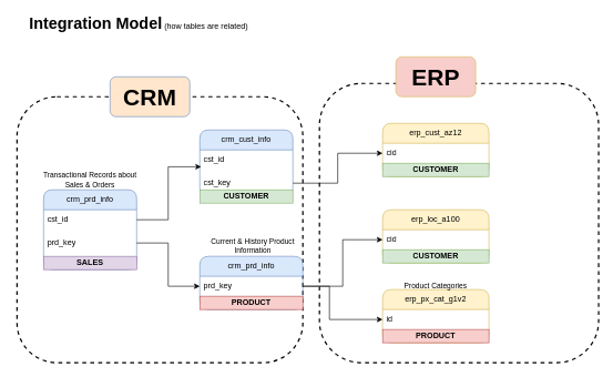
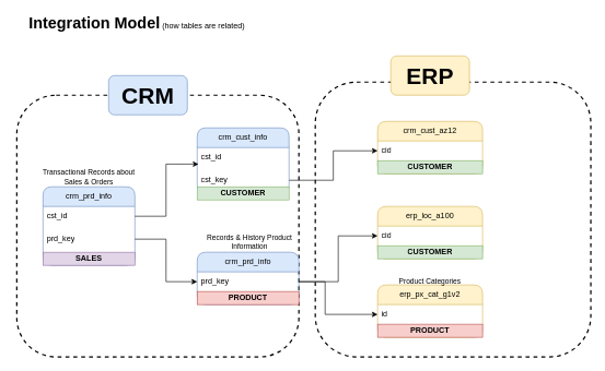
- <mxCell id="33" value="&lt;font style=&quot;font-size: 35px;&quot;&gt;&lt;b&gt;ERP&lt;/b&gt;&lt;/font&gt;" style="rounded=1;whiteSpace=wrap;html=1;fillColor=#f8cecc;strokeColor=#d6b656;" vertex="1" parent="1"><mxGeometry x="595" y="85" width="120" height="60" as="geometry" /></mxCell>
+ <mxCell id="33" value="&lt;font style=&quot;font-size: 35px;&quot;&gt;&lt;b&gt;ERP&lt;/b&gt;&lt;/font&gt;" style="rounded=1;whiteSpace=wrap;html=1;fillColor=#fff2cc;strokeColor=#d6b656;" vertex="1" parent="1"><mxGeometry x="595" y="85" width="120" height="60" as="geometry" /></mxCell>
- <mxCell id="29" value="&lt;font style=&quot;font-size: 35px;&quot;&gt;&lt;b&gt;CRM&lt;/b&gt;&lt;/font&gt;" style="rounded=1;whiteSpace=wrap;html=1;fillColor=#ffe6cc;strokeColor=#6c8ebf;" vertex="1" parent="1"><mxGeometry x="165" y="115" width="120" height="60" as="geometry" /></mxCell>
+ <mxCell id="29" value="&lt;font style=&quot;font-size: 35px;&quot;&gt;&lt;b&gt;CRM&lt;/b&gt;&lt;/font&gt;" style="rounded=1;whiteSpace=wrap;html=1;fillColor=#dae8fc;strokeColor=#6c8ebf;" vertex="1" parent="1"><mxGeometry x="165" y="115" width="120" height="60" as="geometry" /></mxCell>
- <mxCell id="18" value="erp_cust_az12" style="swimlane;fontStyle=0;childLayout=stackLayout;horizontal=1;startSize=30;horizontalStack=0;resizeParent=1;resizeParentMax=0;resizeLast=0;collapsible=1;marginBottom=0;whiteSpace=wrap;html=1;fillColor=#fff2cc;strokeColor=#d6b656;rounded=1;" vertex="1" parent="1"><mxGeometry x="575" y="185" width="160" height="80" as="geometry" /></mxCell>
+ <mxCell id="18" value="crm_cust_az12" style="swimlane;fontStyle=0;childLayout=stackLayout;horizontal=1;startSize=30;horizontalStack=0;resizeParent=1;resizeParentMax=0;resizeLast=0;collapsible=1;marginBottom=0;whiteSpace=wrap;html=1;fillColor=#fff2cc;strokeColor=#d6b656;rounded=1;" vertex="1" parent="1"><mxGeometry x="575" y="185" width="160" height="80" as="geometry" /></mxCell>
- <mxCell id="10" value="Current &amp;amp; History Product Information" style="text;html=1;align=center;verticalAlign=middle;whiteSpace=wrap;rounded=0;fontSize=11;" vertex="1" parent="1"><mxGeometry x="295" y="355" width="170" height="30" as="geometry" /></mxCell>
+ <mxCell id="10" value="Records &amp;amp; History Product Information" style="text;html=1;align=center;verticalAlign=middle;whiteSpace=wrap;rounded=0;fontSize=11;" vertex="1" parent="1"><mxGeometry x="295" y="355" width="170" height="30" as="geometry" /></mxCell>
